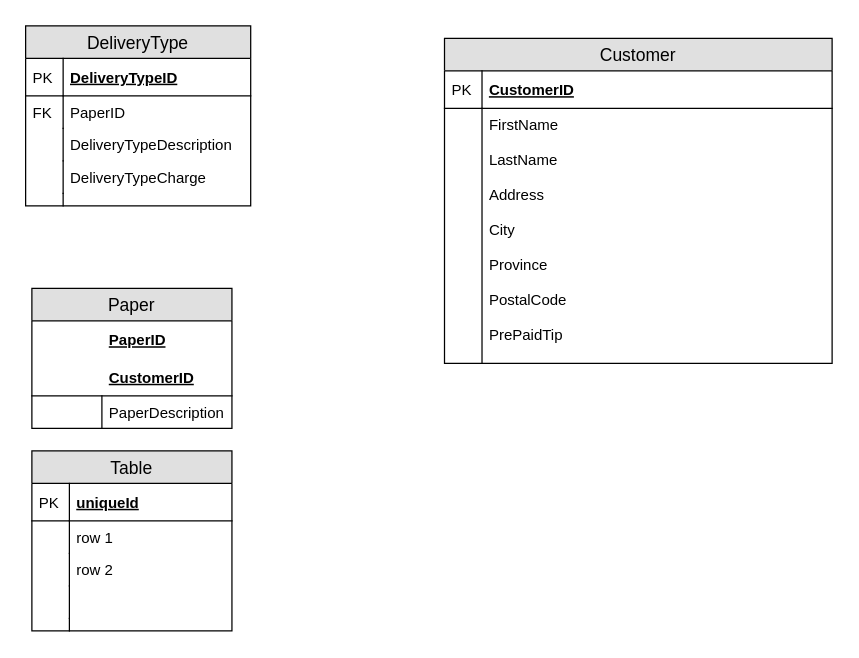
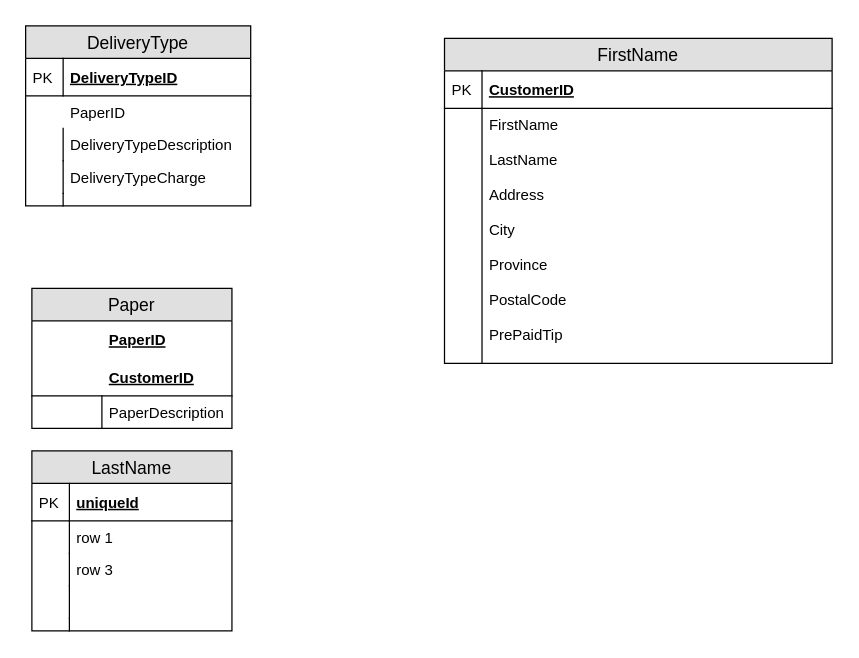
- <mxCell id="29" value="Customer" style="swimlane;fontStyle=0;childLayout=stackLayout;horizontal=1;startSize=26;fillColor=#e0e0e0;horizontalStack=0;resizeParent=1;resizeParentMax=0;resizeLast=0;collapsible=1;marginBottom=0;swimlaneFillColor=#ffffff;align=center;fontSize=14;" vertex="1" parent="1"><mxGeometry x="355" y="30" width="310" height="260" as="geometry" /></mxCell>
+ <mxCell id="29" value="FirstName" style="swimlane;fontStyle=0;childLayout=stackLayout;horizontal=1;startSize=26;fillColor=#e0e0e0;horizontalStack=0;resizeParent=1;resizeParentMax=0;resizeLast=0;collapsible=1;marginBottom=0;swimlaneFillColor=#ffffff;align=center;fontSize=14;" vertex="1" parent="1"><mxGeometry x="355" y="30" width="310" height="260" as="geometry" /></mxCell>
- <mxCell id="6" value="FK" style="shape=partialRectangle;top=0;left=0;bottom=0;fillColor=none;align=left;verticalAlign=top;spacingLeft=4;spacingRight=4;overflow=hidden;rotatable=0;points=[];portConstraint=eastwest;part=1;fontSize=12;" vertex="1" connectable="0" parent="5"><mxGeometry width="30" height="26" as="geometry" /></mxCell>
- <mxCell id="18" value="Table" style="swimlane;fontStyle=0;childLayout=stackLayout;horizontal=1;startSize=26;fillColor=#e0e0e0;horizontalStack=0;resizeParent=1;resizeParentMax=0;resizeLast=0;collapsible=1;marginBottom=0;swimlaneFillColor=#ffffff;align=center;fontSize=14;" vertex="1" parent="1"><mxGeometry x="25" y="360" width="160" height="144" as="geometry" /></mxCell>
+ <mxCell id="18" value="LastName" style="swimlane;fontStyle=0;childLayout=stackLayout;horizontal=1;startSize=26;fillColor=#e0e0e0;horizontalStack=0;resizeParent=1;resizeParentMax=0;resizeLast=0;collapsible=1;marginBottom=0;swimlaneFillColor=#ffffff;align=center;fontSize=14;" vertex="1" parent="1"><mxGeometry x="25" y="360" width="160" height="144" as="geometry" /></mxCell>
- <mxCell id="23" value="row 2" style="shape=partialRectangle;top=0;left=0;right=0;bottom=0;align=left;verticalAlign=top;fillColor=none;spacingLeft=34;spacingRight=4;overflow=hidden;rotatable=0;points=[[0,0.5],[1,0.5]];portConstraint=eastwest;dropTarget=0;fontSize=12;" vertex="1" parent="18"><mxGeometry y="82" width="160" height="26" as="geometry" /></mxCell>
+ <mxCell id="23" value="row 3" style="shape=partialRectangle;top=0;left=0;right=0;bottom=0;align=left;verticalAlign=top;fillColor=none;spacingLeft=34;spacingRight=4;overflow=hidden;rotatable=0;points=[[0,0.5],[1,0.5]];portConstraint=eastwest;dropTarget=0;fontSize=12;" vertex="1" parent="18"><mxGeometry y="82" width="160" height="26" as="geometry" /></mxCell>
